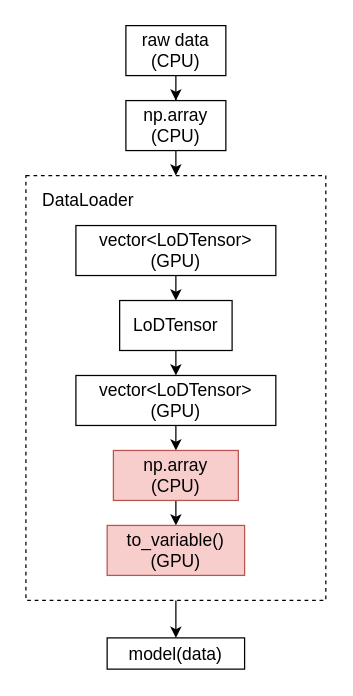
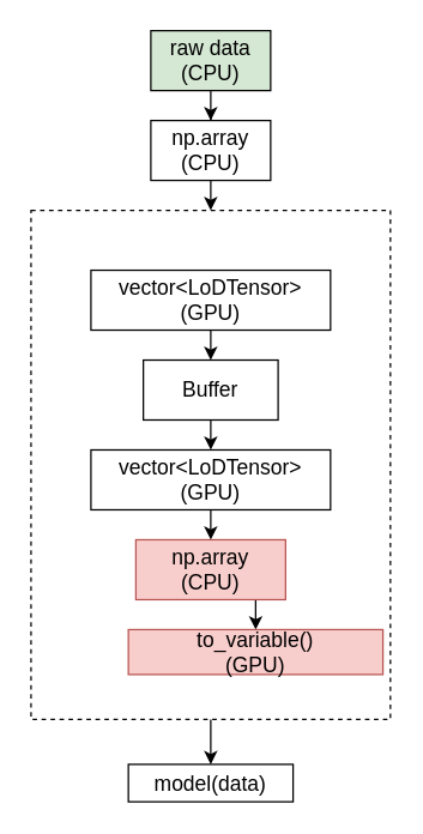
- <mxCell id="3" value="&lt;font style=&quot;font-size: 14px&quot;&gt;raw data&lt;br&gt;(CPU)&lt;br&gt;&lt;/font&gt;" style="rounded=0;whiteSpace=wrap;html=1;" vertex="1" parent="1"><mxGeometry x="100" y="20" width="80" height="40" as="geometry" /></mxCell>
+ <mxCell id="3" value="&lt;font style=&quot;font-size: 14px&quot;&gt;raw data&lt;br&gt;(CPU)&lt;br&gt;&lt;/font&gt;" style="rounded=0;whiteSpace=wrap;html=1;fillColor=#d5e8d4;" vertex="1" parent="1"><mxGeometry x="100" y="20" width="80" height="40" as="geometry" /></mxCell>
- <mxCell id="8" value="&lt;font style=&quot;font-size: 14px&quot;&gt;DataLoader&lt;/font&gt;" style="text;html=1;strokeColor=none;fillColor=none;align=center;verticalAlign=middle;whiteSpace=wrap;rounded=0;dashed=1;" vertex="1" parent="1"><mxGeometry x="50" y="150" width="40" height="20" as="geometry" /></mxCell>
- <mxCell id="14" value="&lt;font style=&quot;font-size: 14px&quot;&gt;LoDTensor&lt;/font&gt;" style="rounded=0;whiteSpace=wrap;html=1;" vertex="1" parent="1"><mxGeometry x="95" y="240" width="90" height="40" as="geometry" /></mxCell>
+ <mxCell id="14" value="&lt;font style=&quot;font-size: 14px&quot;&gt;Buffer&lt;/font&gt;" style="rounded=0;whiteSpace=wrap;html=1;" vertex="1" parent="1"><mxGeometry x="95" y="240" width="90" height="40" as="geometry" /></mxCell>
- <mxCell id="17" value="&lt;span style=&quot;font-size: 14px&quot;&gt;to_variable()&lt;br&gt;(GPU)&lt;br&gt;&lt;/span&gt;" style="rounded=0;whiteSpace=wrap;html=1;fillColor=#f8cecc;strokeColor=#b85450;" vertex="1" parent="1"><mxGeometry x="85" y="420" width="110" height="40" as="geometry" /></mxCell>
+ <mxCell id="17" value="&lt;span style=&quot;font-size: 14px&quot;&gt;to_variable()&lt;br&gt;(GPU)&lt;br&gt;&lt;/span&gt;" style="rounded=0;whiteSpace=wrap;html=1;fillColor=#f8cecc;strokeColor=#b85450;" vertex="1" parent="1"><mxGeometry x="85" y="420" width="170" height="30" as="geometry" /></mxCell>
